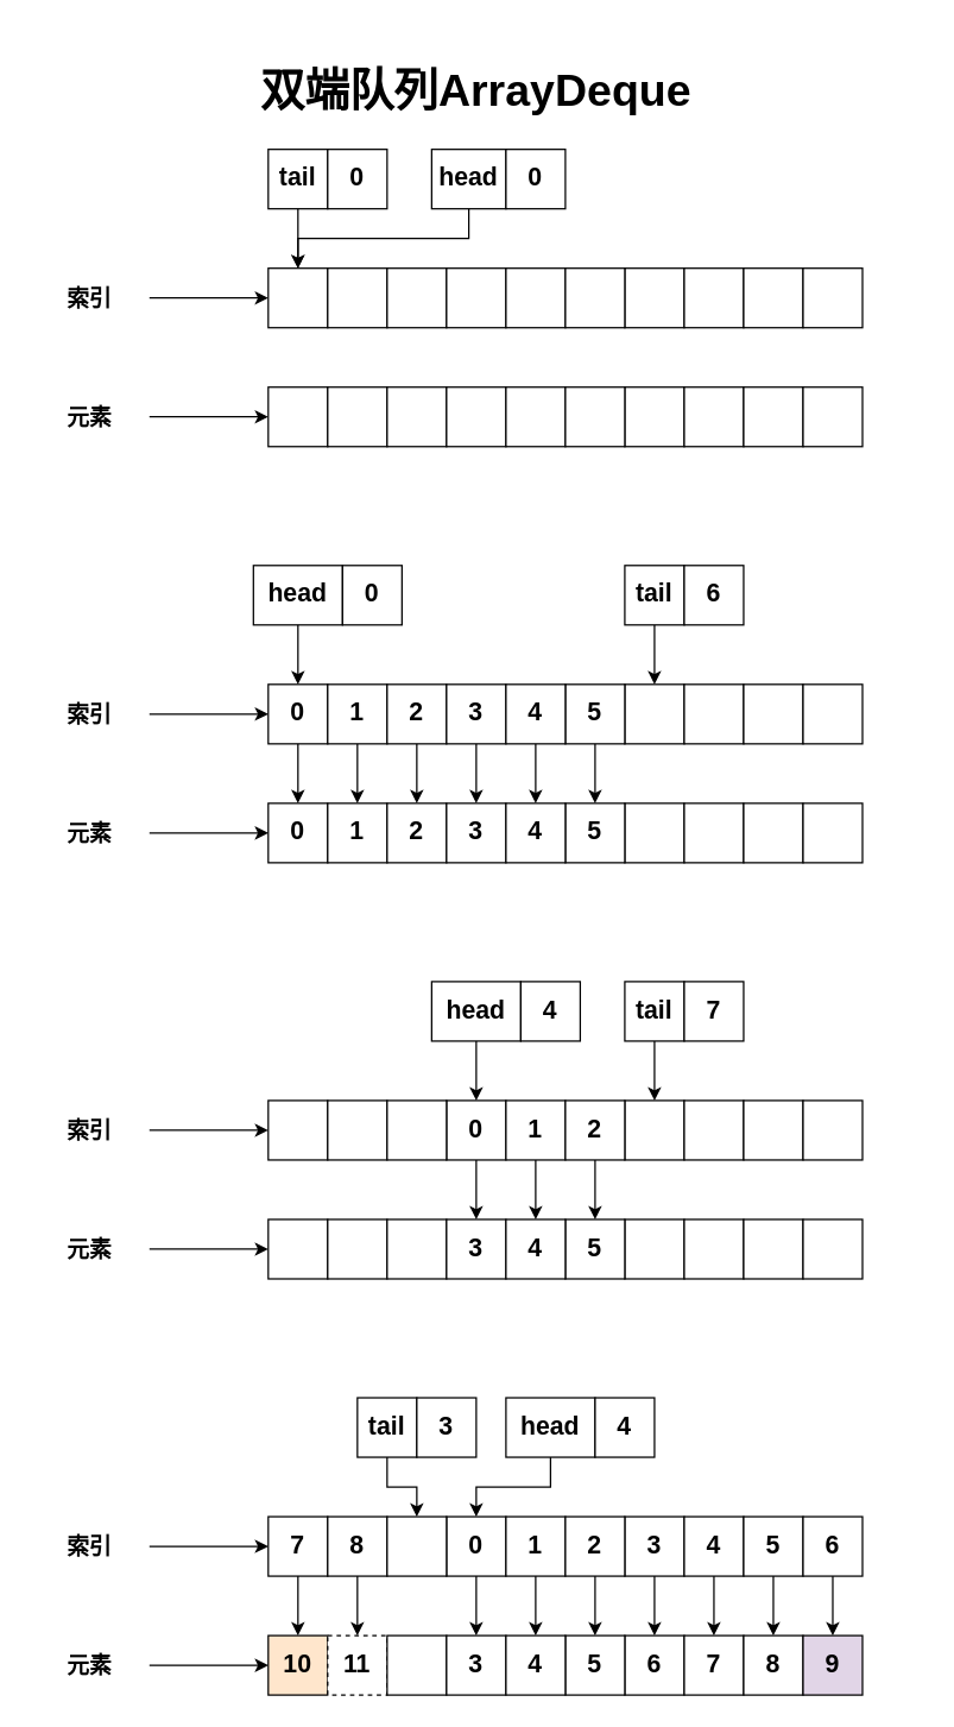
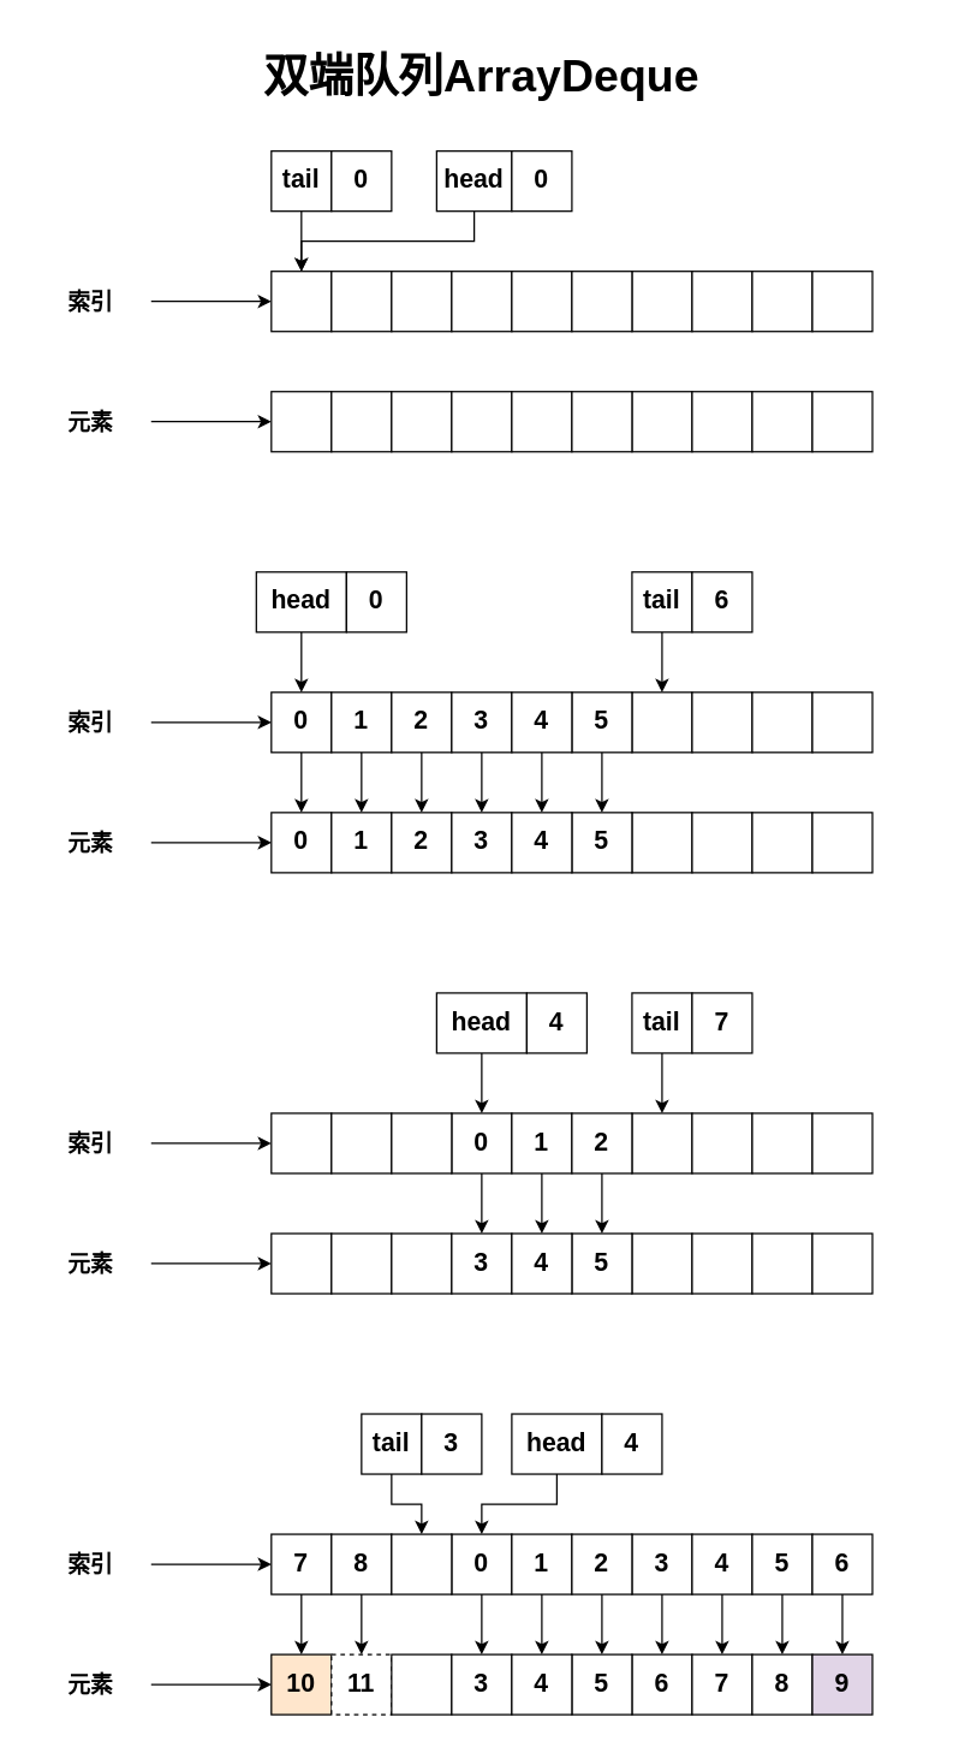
- <mxCell id="94" value="双端队列ArrayDeque" style="text;html=1;strokeColor=none;fillColor=none;align=center;verticalAlign=middle;whiteSpace=wrap;rounded=0;fontSize=30;fontStyle=1" parent="1" vertex="1"><mxGeometry x="20" y="30" width="600" height="60" as="geometry" /></mxCell>
+ <mxCell id="94" value="双端队列ArrayDeque" style="text;html=1;strokeColor=none;fillColor=none;align=center;verticalAlign=middle;whiteSpace=wrap;rounded=0;fontSize=30;fontStyle=1" parent="1" vertex="1"><mxGeometry x="20" y="20" width="600" height="60" as="geometry" /></mxCell>
